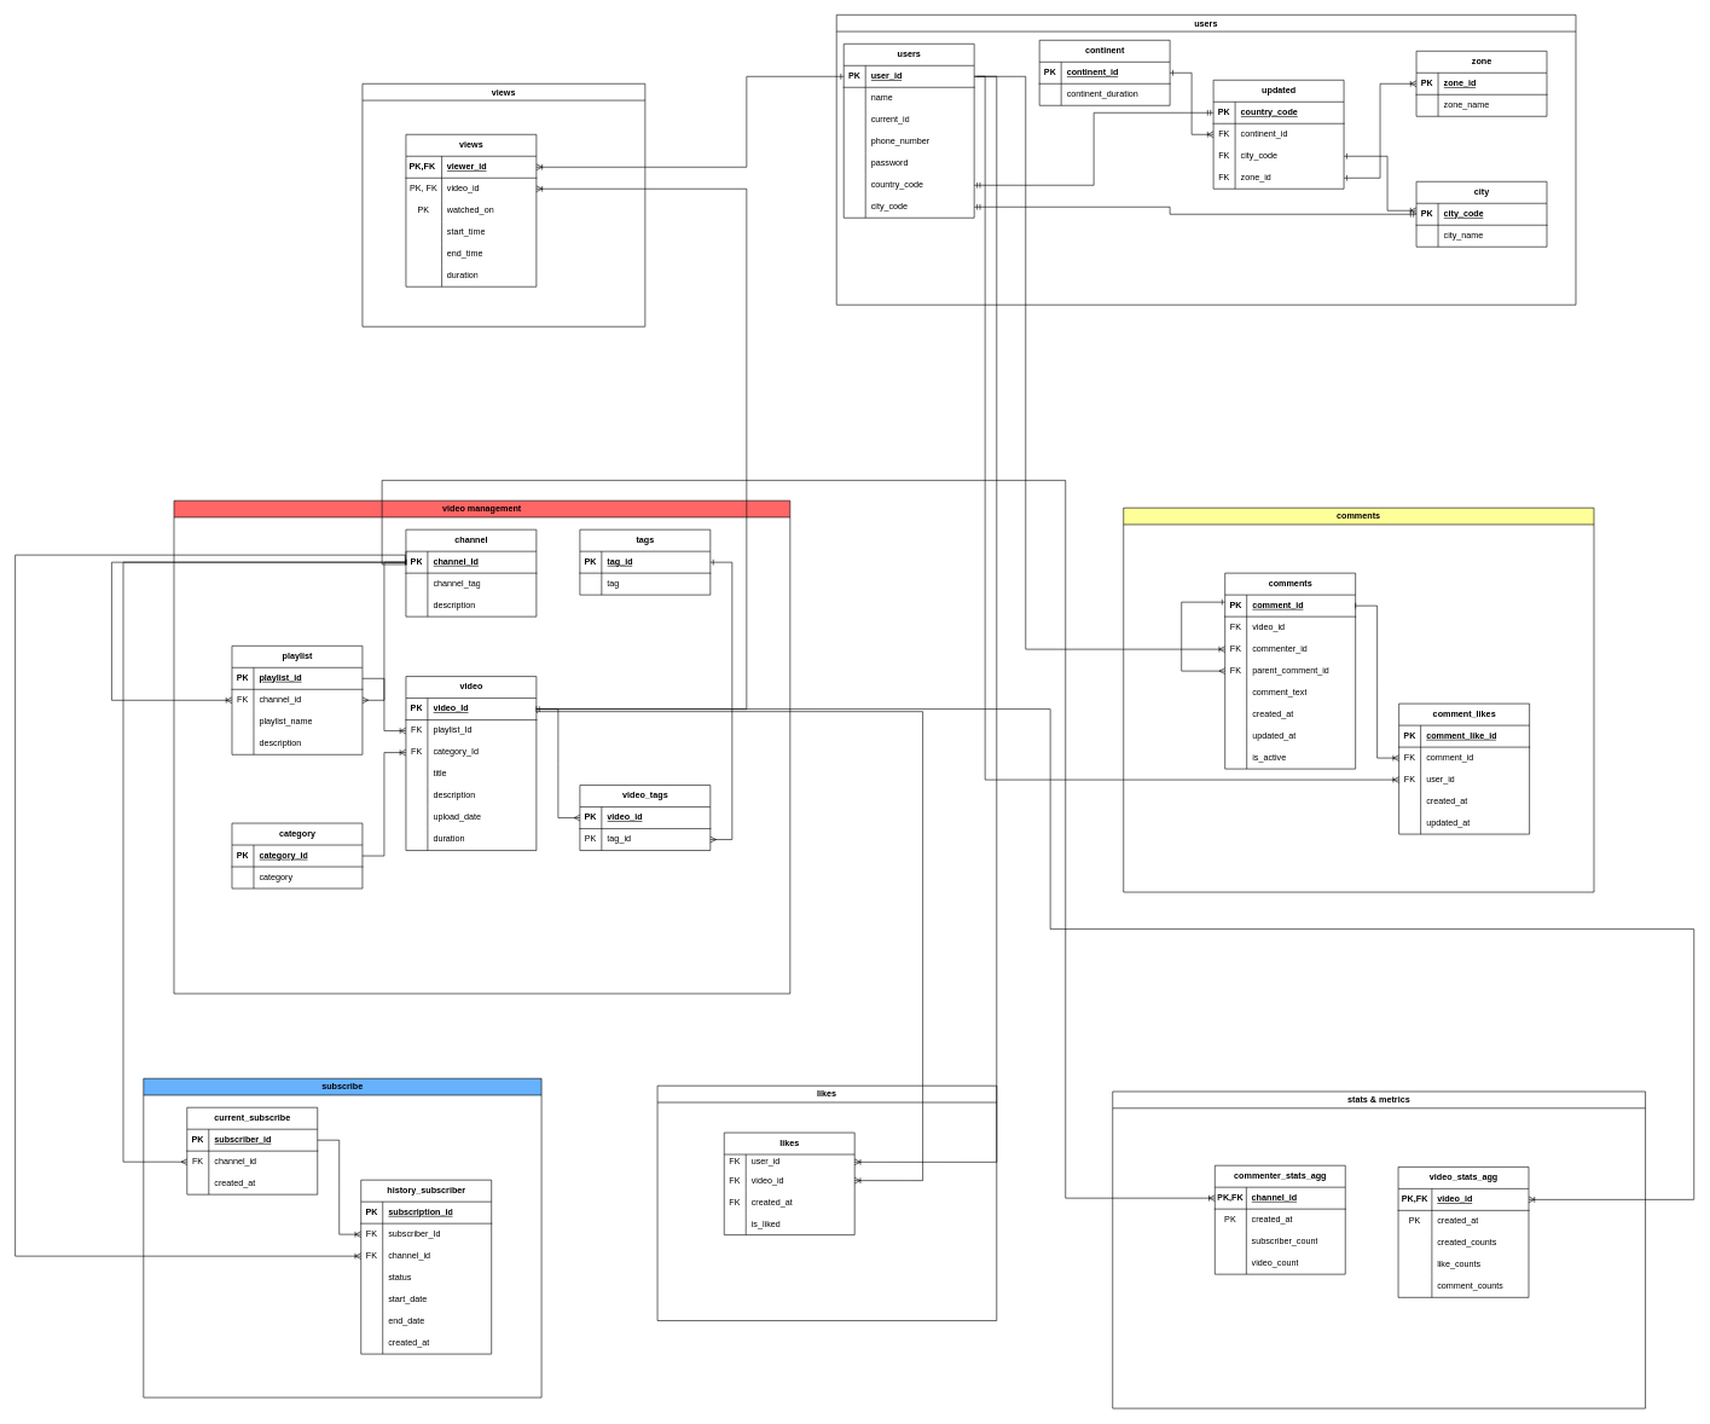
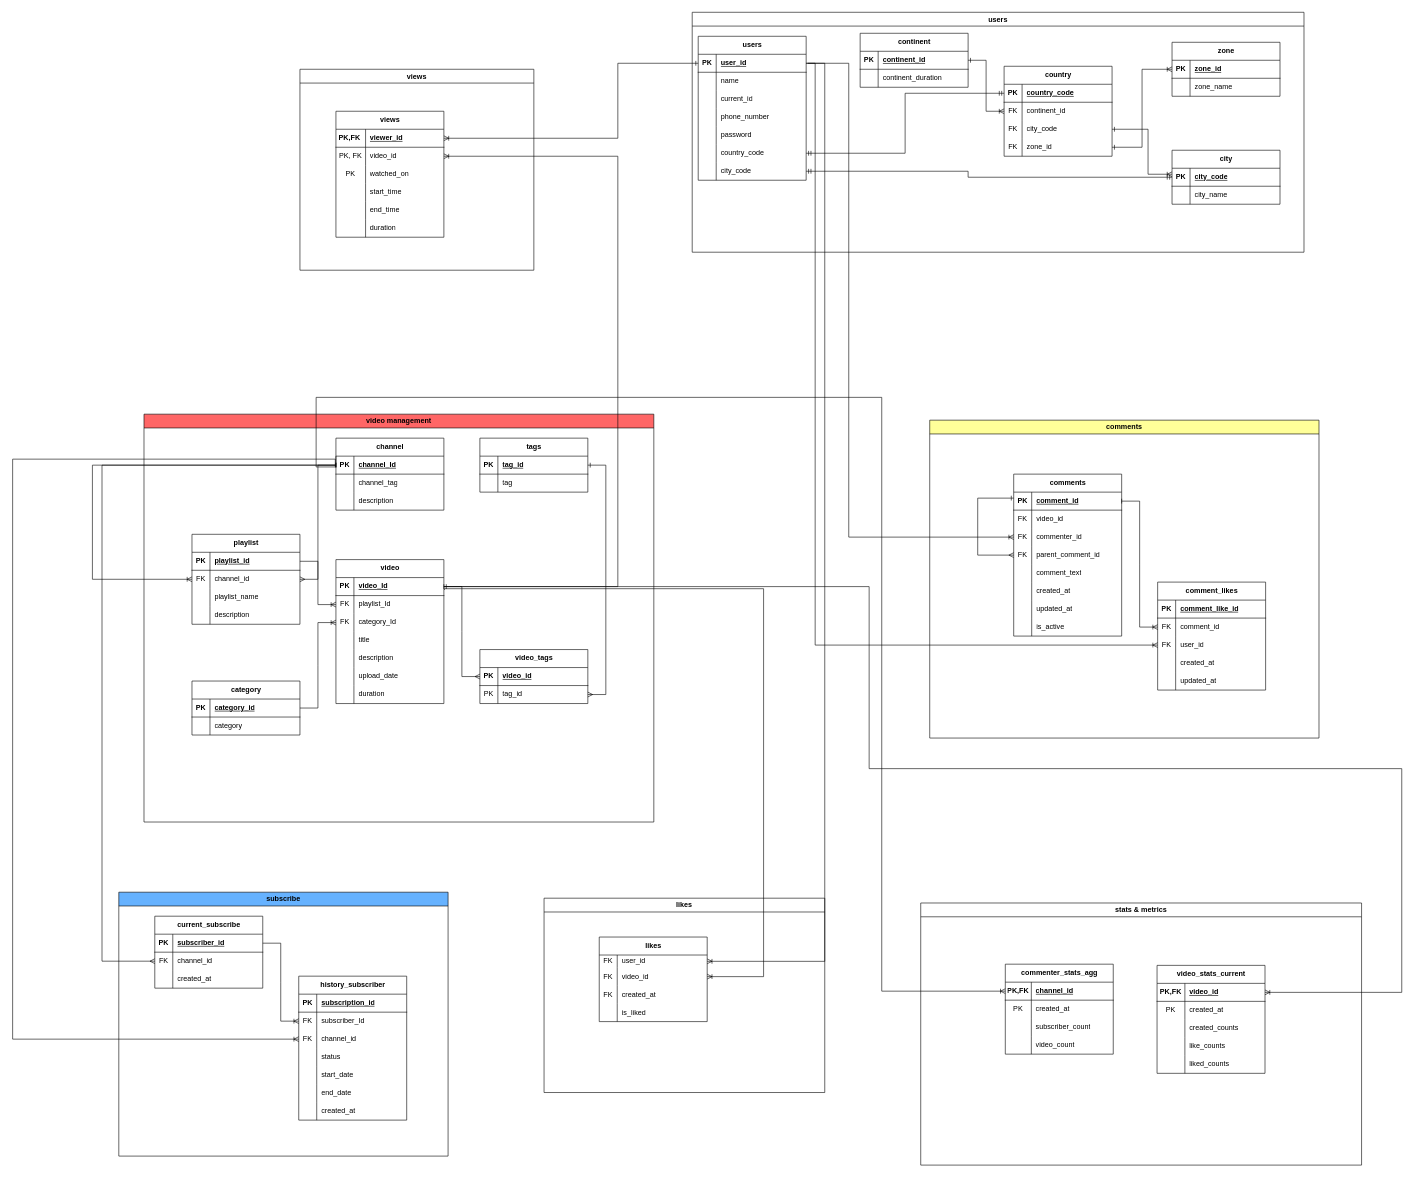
- <mxCell id="180" value="updated" style="shape=table;startSize=30;container=1;collapsible=1;childLayout=tableLayout;fixedRows=1;rowLines=0;fontStyle=1;align=center;resizeLast=1;html=1;" parent="157" vertex="1"><mxGeometry x="510" y="55" width="180" height="150" as="geometry" /></mxCell>
+ <mxCell id="180" value="country" style="shape=table;startSize=30;container=1;collapsible=1;childLayout=tableLayout;fixedRows=1;rowLines=0;fontStyle=1;align=center;resizeLast=1;html=1;" parent="157" vertex="1"><mxGeometry x="510" y="55" width="180" height="150" as="geometry" /></mxCell>
- <mxCell id="255" value="video_stats_agg" style="shape=table;startSize=30;container=1;collapsible=1;childLayout=tableLayout;fixedRows=1;rowLines=0;fontStyle=1;align=center;resizeLast=1;html=1;" vertex="1" parent="241"><mxGeometry x="394" y="104" width="180" height="180" as="geometry" /></mxCell>
+ <mxCell id="255" value="video_stats_current" style="shape=table;startSize=30;container=1;collapsible=1;childLayout=tableLayout;fixedRows=1;rowLines=0;fontStyle=1;align=center;resizeLast=1;html=1;" vertex="1" parent="241"><mxGeometry x="394" y="104" width="180" height="180" as="geometry" /></mxCell>
- <mxCell id="270" value="comment_counts" style="shape=partialRectangle;connectable=0;fillColor=none;top=0;left=0;bottom=0;right=0;align=left;spacingLeft=6;overflow=hidden;whiteSpace=wrap;html=1;" vertex="1" parent="268"><mxGeometry x="46.417" width="133.583" height="30" as="geometry"><mxRectangle width="133.583" height="30" as="alternateBounds" /></mxGeometry></mxCell>
+ <mxCell id="270" value="liked_counts" style="shape=partialRectangle;connectable=0;fillColor=none;top=0;left=0;bottom=0;right=0;align=left;spacingLeft=6;overflow=hidden;whiteSpace=wrap;html=1;" vertex="1" parent="268"><mxGeometry x="46.417" width="133.583" height="30" as="geometry"><mxRectangle width="133.583" height="30" as="alternateBounds" /></mxGeometry></mxCell>
